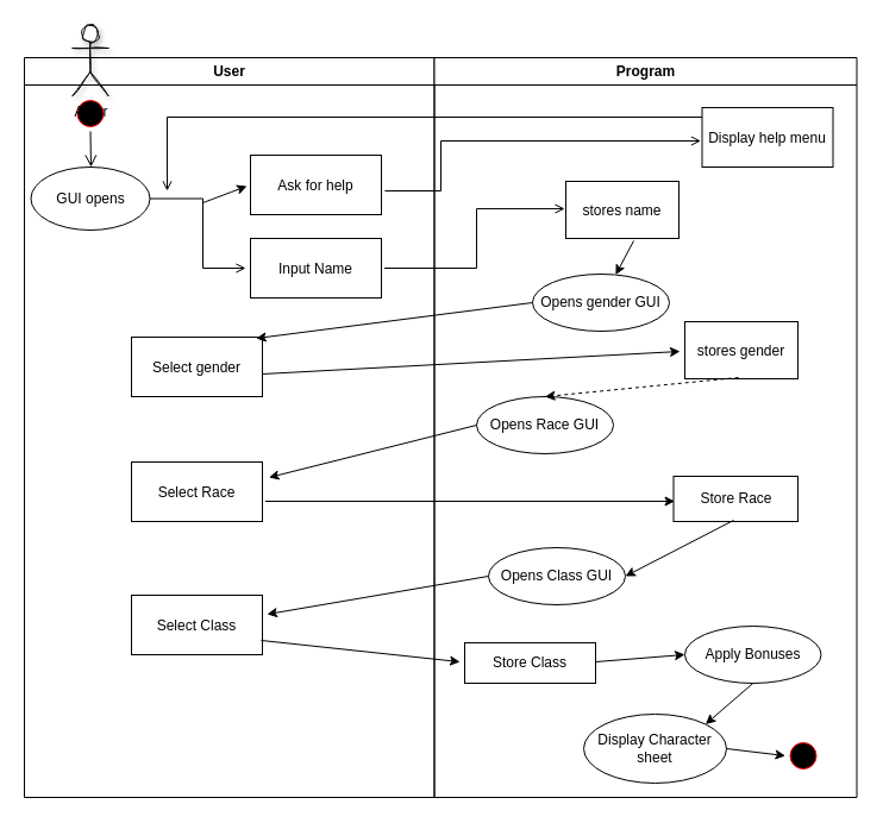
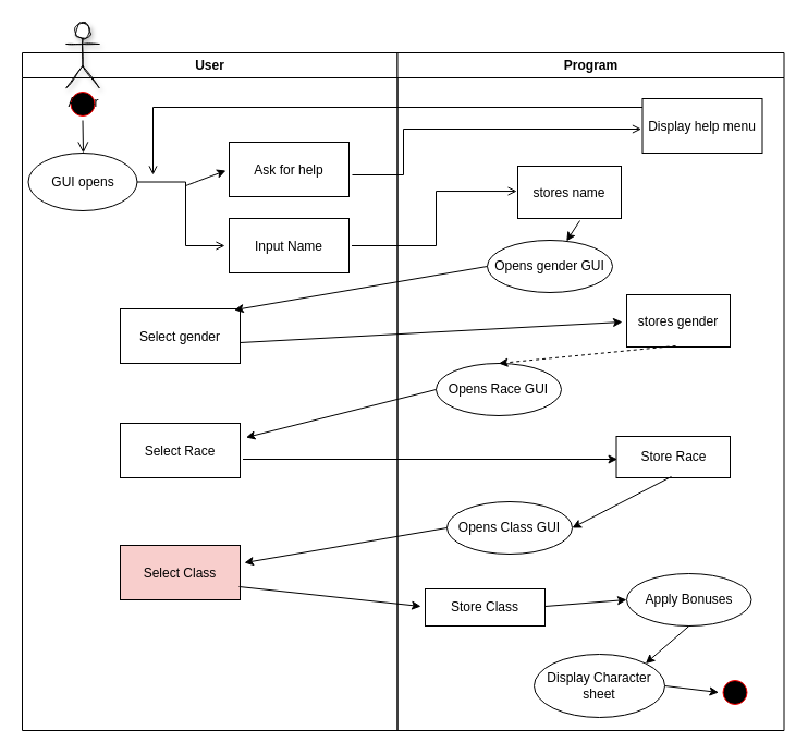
- <mxCell id="16" value="Opens gender GUI" style="ellipse;whiteSpace=wrap;html=1;" vertex="1" parent="13"><mxGeometry x="82.5" y="182" width="115" height="48" as="geometry" /></mxCell>
+ <mxCell id="16" value="Opens gender GUI" style="ellipse;whiteSpace=wrap;html=1;" vertex="1" parent="13"><mxGeometry x="82.5" y="172" width="115" height="48" as="geometry" /></mxCell>
- <mxCell id="10" value="Select Class" style="" vertex="1" parent="2"><mxGeometry x="90" y="452" width="110" height="50" as="geometry" /></mxCell>
+ <mxCell id="10" value="Select Class" style="fillColor=#f8cecc;" vertex="1" parent="2"><mxGeometry x="90" y="452" width="110" height="50" as="geometry" /></mxCell>
